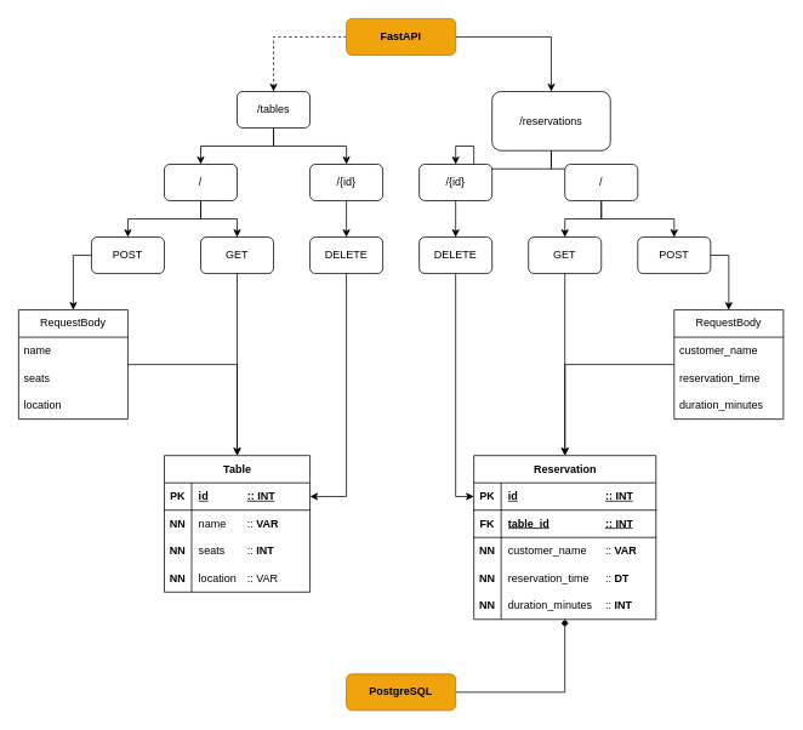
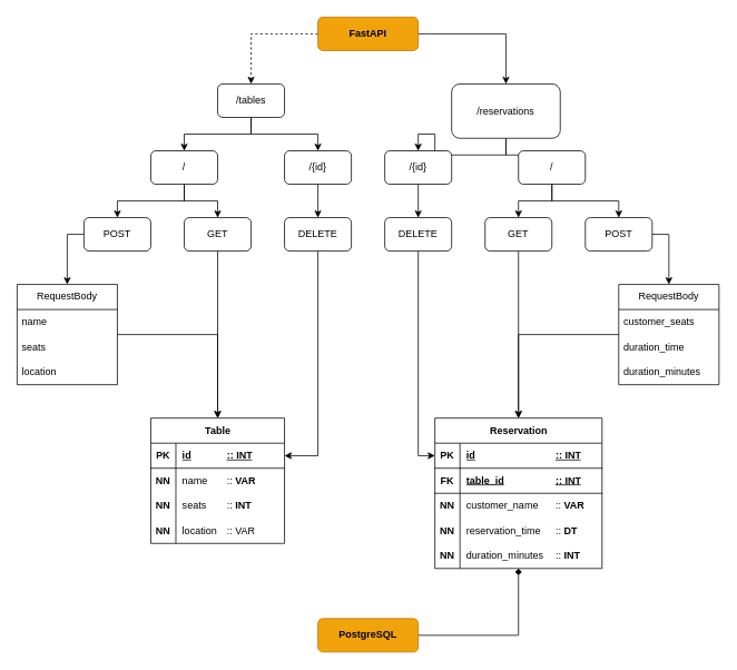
- <mxCell id="69" value="customer_name" style="text;strokeColor=none;fillColor=none;align=left;verticalAlign=middle;spacingLeft=4;spacingRight=4;overflow=hidden;points=[[0,0.5],[1,0.5]];portConstraint=eastwest;rotatable=0;whiteSpace=wrap;html=1;" vertex="1" parent="68"><mxGeometry y="30" width="120" height="30" as="geometry" /></mxCell>
+ <mxCell id="69" value="customer_seats" style="text;strokeColor=none;fillColor=none;align=left;verticalAlign=middle;spacingLeft=4;spacingRight=4;overflow=hidden;points=[[0,0.5],[1,0.5]];portConstraint=eastwest;rotatable=0;whiteSpace=wrap;html=1;" vertex="1" parent="68"><mxGeometry y="30" width="120" height="30" as="geometry" /></mxCell>
- <mxCell id="70" value="reservation_time" style="text;strokeColor=none;fillColor=none;align=left;verticalAlign=middle;spacingLeft=4;spacingRight=4;overflow=hidden;points=[[0,0.5],[1,0.5]];portConstraint=eastwest;rotatable=0;whiteSpace=wrap;html=1;" vertex="1" parent="68"><mxGeometry y="60" width="120" height="30" as="geometry" /></mxCell>
+ <mxCell id="70" value="duration_time" style="text;strokeColor=none;fillColor=none;align=left;verticalAlign=middle;spacingLeft=4;spacingRight=4;overflow=hidden;points=[[0,0.5],[1,0.5]];portConstraint=eastwest;rotatable=0;whiteSpace=wrap;html=1;" vertex="1" parent="68"><mxGeometry y="60" width="120" height="30" as="geometry" /></mxCell>
